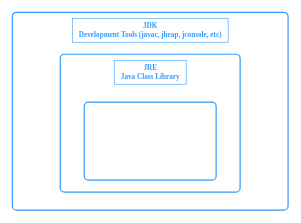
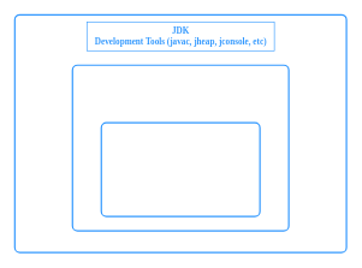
- <mxCell id="5" value="JRE&lt;br&gt;Java Class Library" style="text;html=1;align=center;verticalAlign=middle;resizable=0;points=[];autosize=1;strokeColor=#3399FF;fillColor=none;fontStyle=1;fontFamily=Times New Roman;fontColor=#3399FF;" parent="1" vertex="1"><mxGeometry x="190" y="100" width="120" height="40" as="geometry" /></mxCell>
